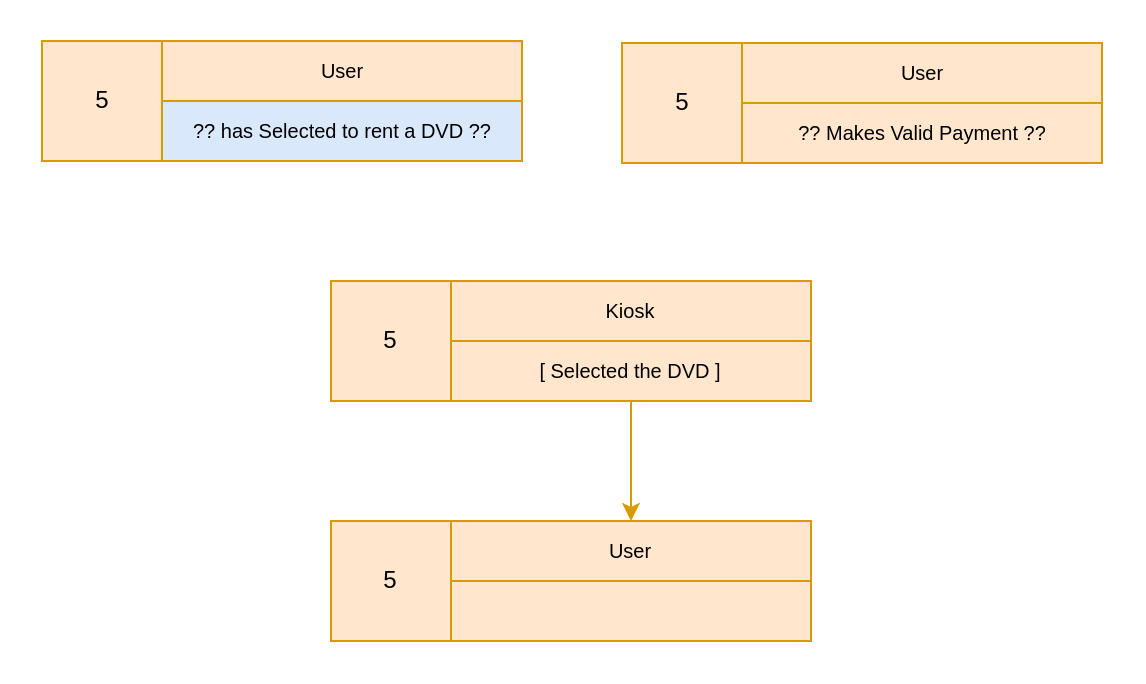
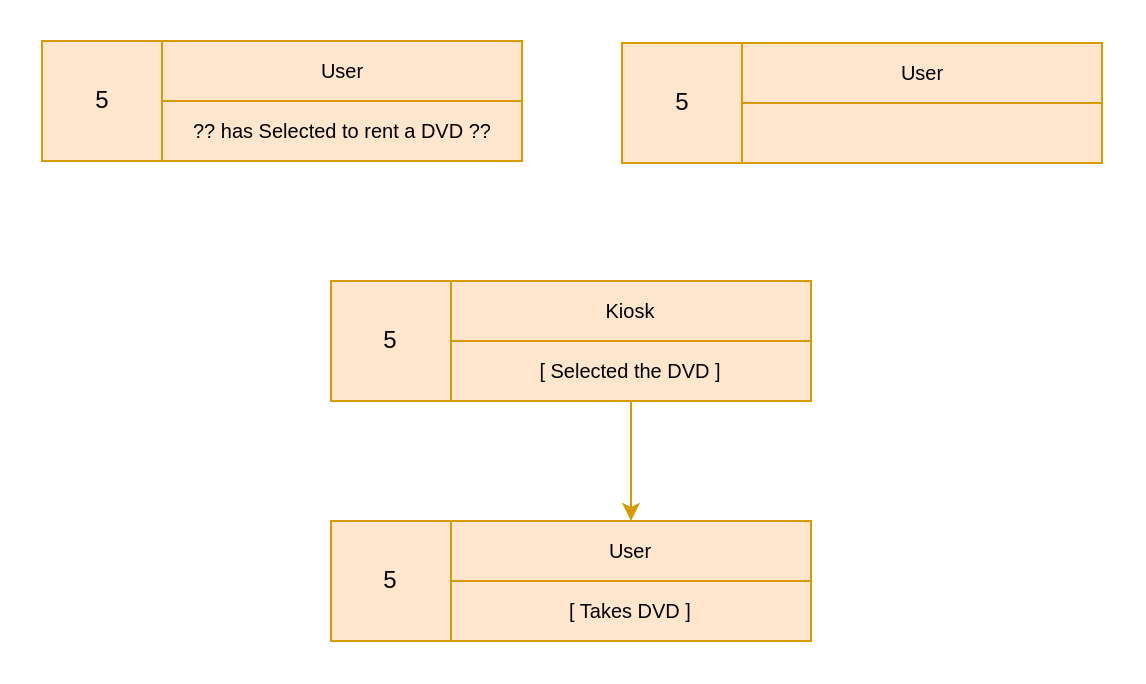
- <mxCell id="10" value="?? has Selected to rent a DVD ??" style="rounded=0;whiteSpace=wrap;html=1;fontSize=10;fillColor=#dae8fc;strokeColor=#d79b00;" parent="1" vertex="1"><mxGeometry x="80.5" y="50" width="180" height="30" as="geometry" /></mxCell>
+ <mxCell id="10" value="?? has Selected to rent a DVD ??" style="rounded=0;whiteSpace=wrap;html=1;fontSize=10;fillColor=#ffe6cc;strokeColor=#d79b00;" parent="1" vertex="1"><mxGeometry x="80.5" y="50" width="180" height="30" as="geometry" /></mxCell>
- <mxCell id="14" value="?? Makes Valid Payment ??" style="rounded=0;whiteSpace=wrap;html=1;fontSize=10;fillColor=#ffe6cc;strokeColor=#d79b00;" parent="1" vertex="1"><mxGeometry x="370.5" y="51" width="180" height="30" as="geometry" /></mxCell>
+ <mxCell id="18" value="[ Takes DVD ]" style="rounded=0;whiteSpace=wrap;html=1;fontSize=10;fillColor=#ffe6cc;strokeColor=#d79b00;" parent="1" vertex="1"><mxGeometry x="225" y="290" width="180" height="30" as="geometry" /></mxCell>
